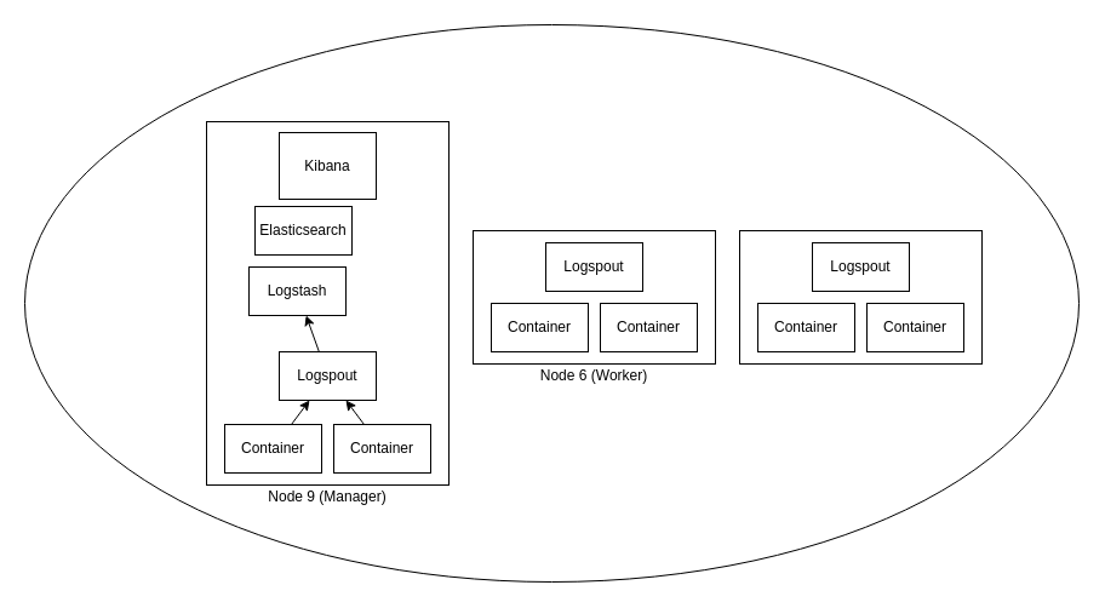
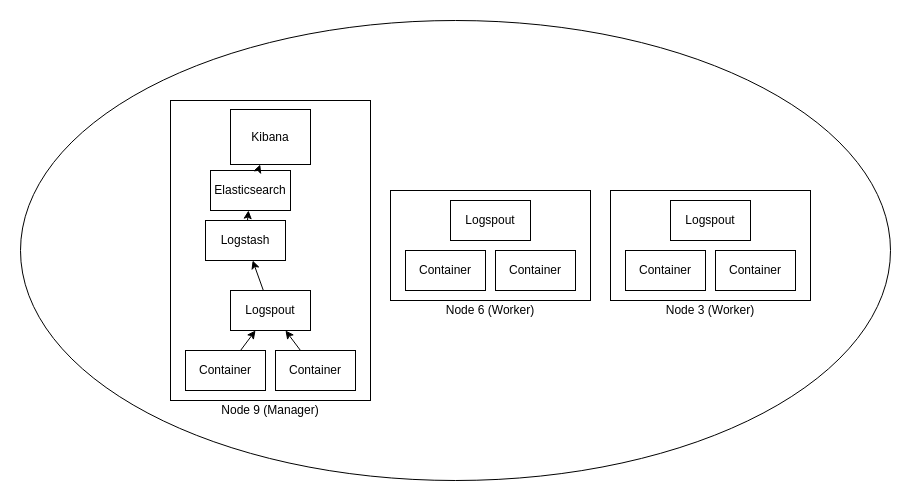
+ <mxCell id="28" value="" style="endArrow=classic;html=1;" edge="1" parent="15" source="18" target="27"><mxGeometry width="50" height="50" relative="1" as="geometry"><mxPoint x="-30" y="400" as="sourcePoint" /><mxPoint x="20" y="350" as="targetPoint" /></mxGeometry></mxCell>
+ <mxCell id="26" value="" style="endArrow=classic;html=1;" edge="1" parent="15" source="17" target="18"><mxGeometry width="50" height="50" relative="1" as="geometry"><mxPoint x="-10" y="420" as="sourcePoint" /><mxPoint x="40" y="370" as="targetPoint" /></mxGeometry></mxCell>
+ <mxCell id="13" value="Node 3 (Worker)" style="text;html=1;strokeColor=none;fillColor=none;align=center;verticalAlign=middle;whiteSpace=wrap;rounded=0;" vertex="1" parent="9"><mxGeometry x="45" y="110" width="110" height="20" as="geometry" /></mxCell>
